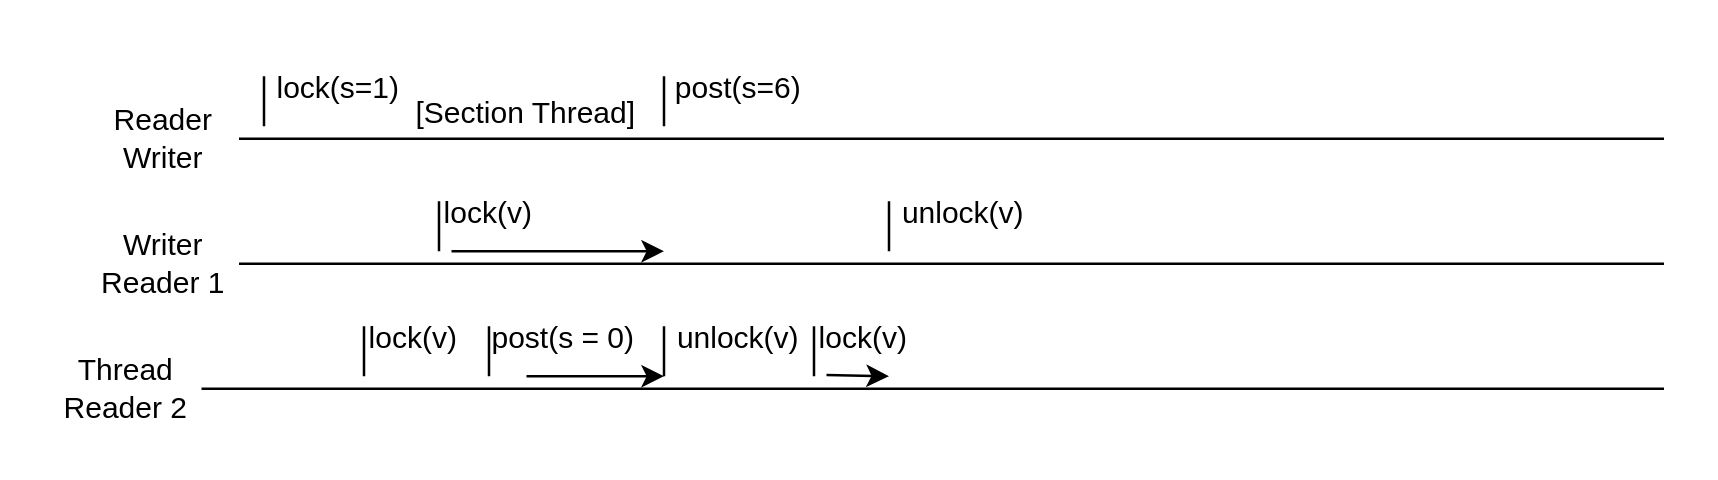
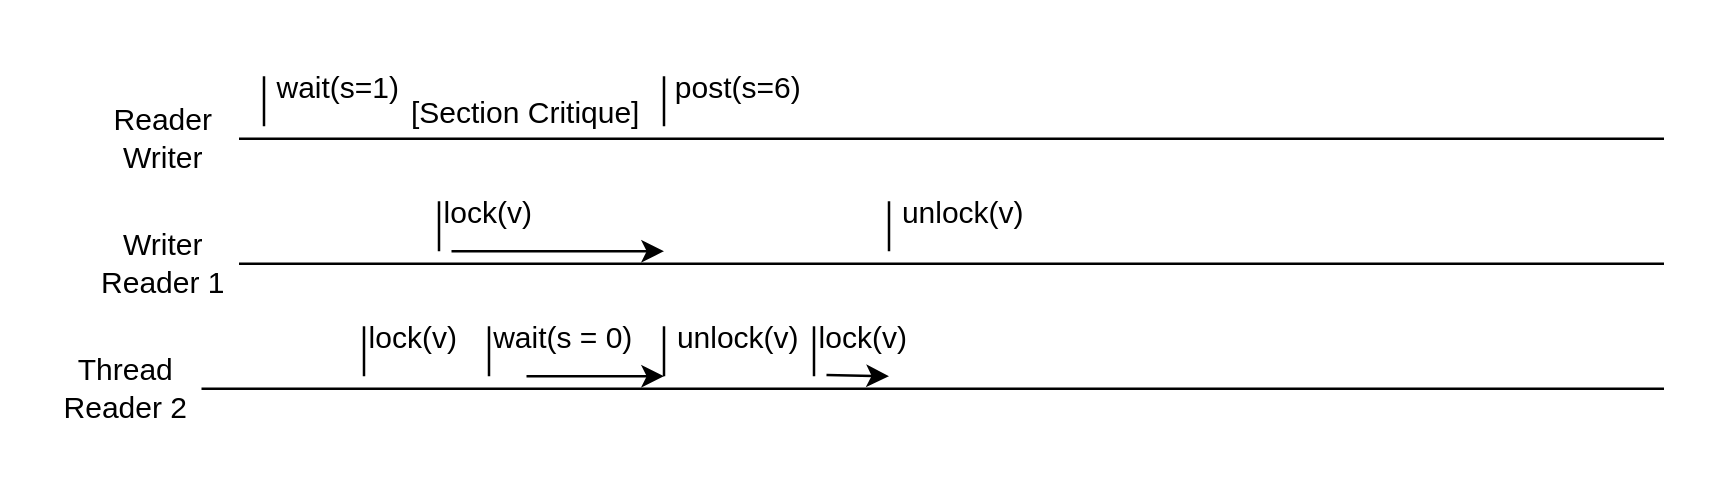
- <mxCell id="15" value="lock(s=1)" style="text;html=1;strokeColor=none;fillColor=none;align=center;verticalAlign=middle;whiteSpace=wrap;rounded=0;" vertex="1" parent="1"><mxGeometry x="105" y="20" width="60" height="30" as="geometry" /></mxCell>
+ <mxCell id="15" value="wait(s=1)" style="text;html=1;strokeColor=none;fillColor=none;align=center;verticalAlign=middle;whiteSpace=wrap;rounded=0;" vertex="1" parent="1"><mxGeometry x="105" y="20" width="60" height="30" as="geometry" /></mxCell>
- <mxCell id="16" value="[Section Thread]" style="text;html=1;strokeColor=none;fillColor=none;align=center;verticalAlign=middle;whiteSpace=wrap;rounded=0;" vertex="1" parent="1"><mxGeometry x="155" y="30" width="110" height="30" as="geometry" /></mxCell>
+ <mxCell id="16" value="[Section Critique]" style="text;html=1;strokeColor=none;fillColor=none;align=center;verticalAlign=middle;whiteSpace=wrap;rounded=0;" vertex="1" parent="1"><mxGeometry x="155" y="30" width="110" height="30" as="geometry" /></mxCell>
- <mxCell id="11" value="post(s = 0)" style="text;html=1;strokeColor=none;fillColor=none;align=center;verticalAlign=middle;whiteSpace=wrap;rounded=0;" vertex="1" parent="1"><mxGeometry x="195" y="120" width="60" height="30" as="geometry" /></mxCell>
+ <mxCell id="11" value="wait(s = 0)" style="text;html=1;strokeColor=none;fillColor=none;align=center;verticalAlign=middle;whiteSpace=wrap;rounded=0;" vertex="1" parent="1"><mxGeometry x="195" y="120" width="60" height="30" as="geometry" /></mxCell>
